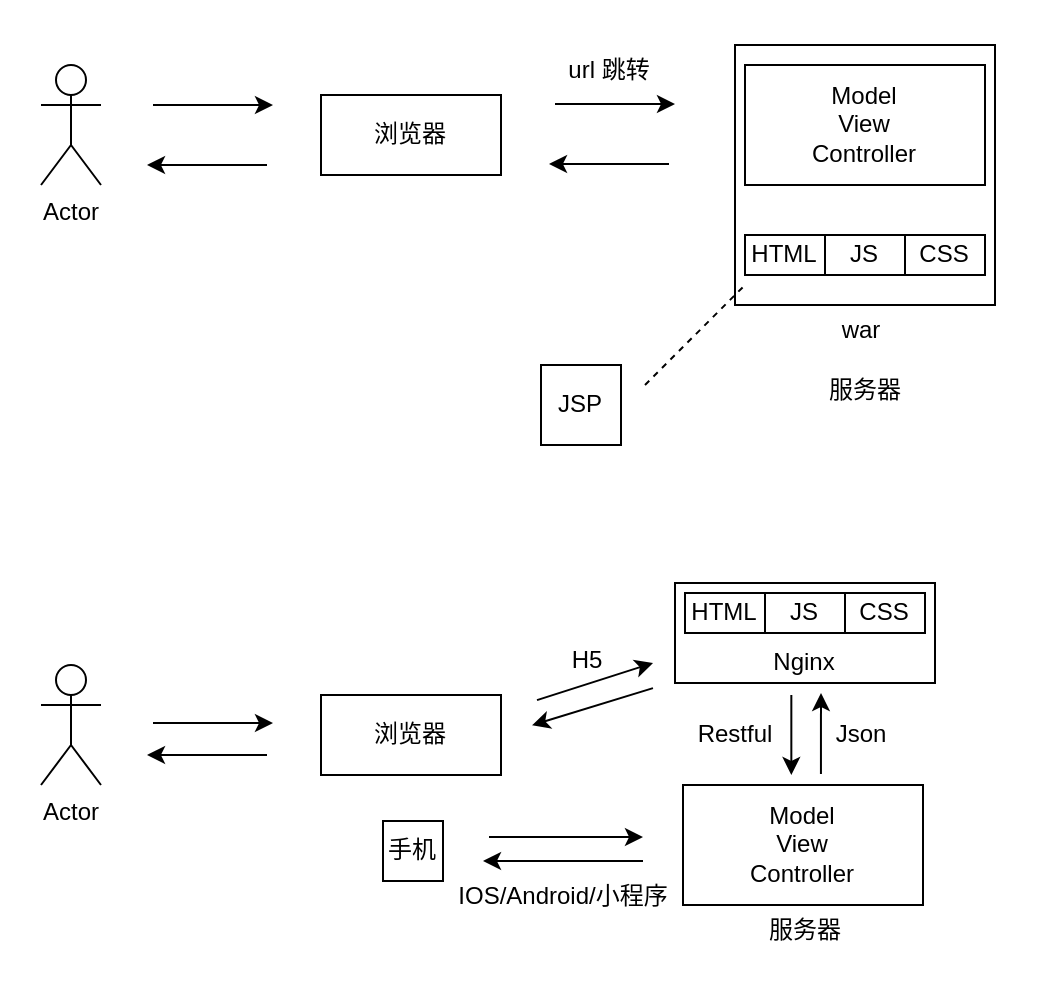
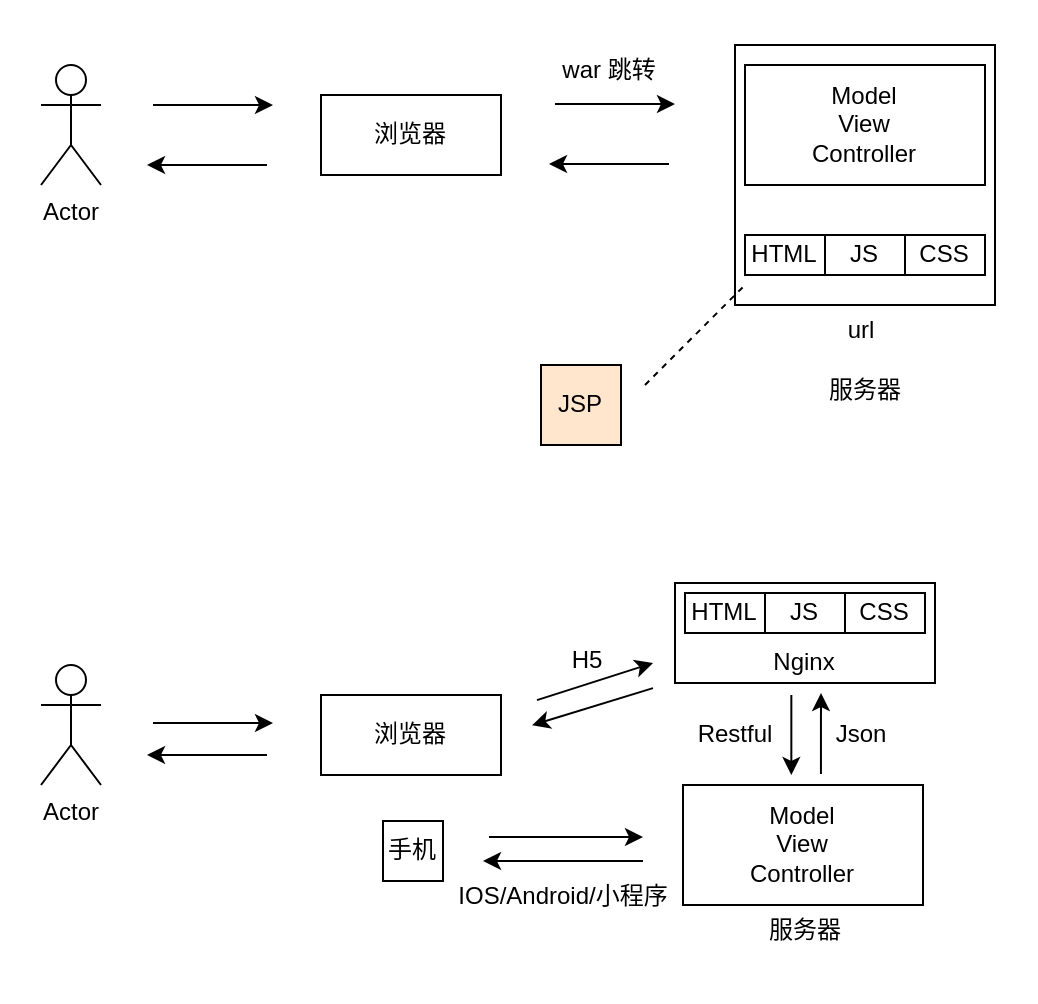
- <mxCell id="17" value="url&amp;nbsp;跳转" style="text;html=1;align=center;verticalAlign=middle;resizable=0;points=[];autosize=1;strokeColor=none;fillColor=none;" parent="1" vertex="1"><mxGeometry x="274" y="20" width="60" height="30" as="geometry" /></mxCell>
+ <mxCell id="17" value="war&amp;nbsp;跳转" style="text;html=1;align=center;verticalAlign=middle;resizable=0;points=[];autosize=1;strokeColor=none;fillColor=none;" parent="1" vertex="1"><mxGeometry x="274" y="20" width="60" height="30" as="geometry" /></mxCell>
- <mxCell id="14" value="war" style="text;html=1;align=center;verticalAlign=middle;resizable=0;points=[];autosize=1;strokeColor=none;fillColor=none;" parent="1" vertex="1"><mxGeometry x="410" y="150" width="40" height="30" as="geometry" /></mxCell>
+ <mxCell id="14" value="url" style="text;html=1;align=center;verticalAlign=middle;resizable=0;points=[];autosize=1;strokeColor=none;fillColor=none;" parent="1" vertex="1"><mxGeometry x="410" y="150" width="40" height="30" as="geometry" /></mxCell>
- <mxCell id="13" value="JSP" style="whiteSpace=wrap;html=1;aspect=fixed;" parent="1" vertex="1"><mxGeometry x="270" y="182" width="40" height="40" as="geometry" /></mxCell>
+ <mxCell id="13" value="JSP" style="whiteSpace=wrap;html=1;aspect=fixed;fillColor=#ffe6cc;" parent="1" vertex="1"><mxGeometry x="270" y="182" width="40" height="40" as="geometry" /></mxCell>
